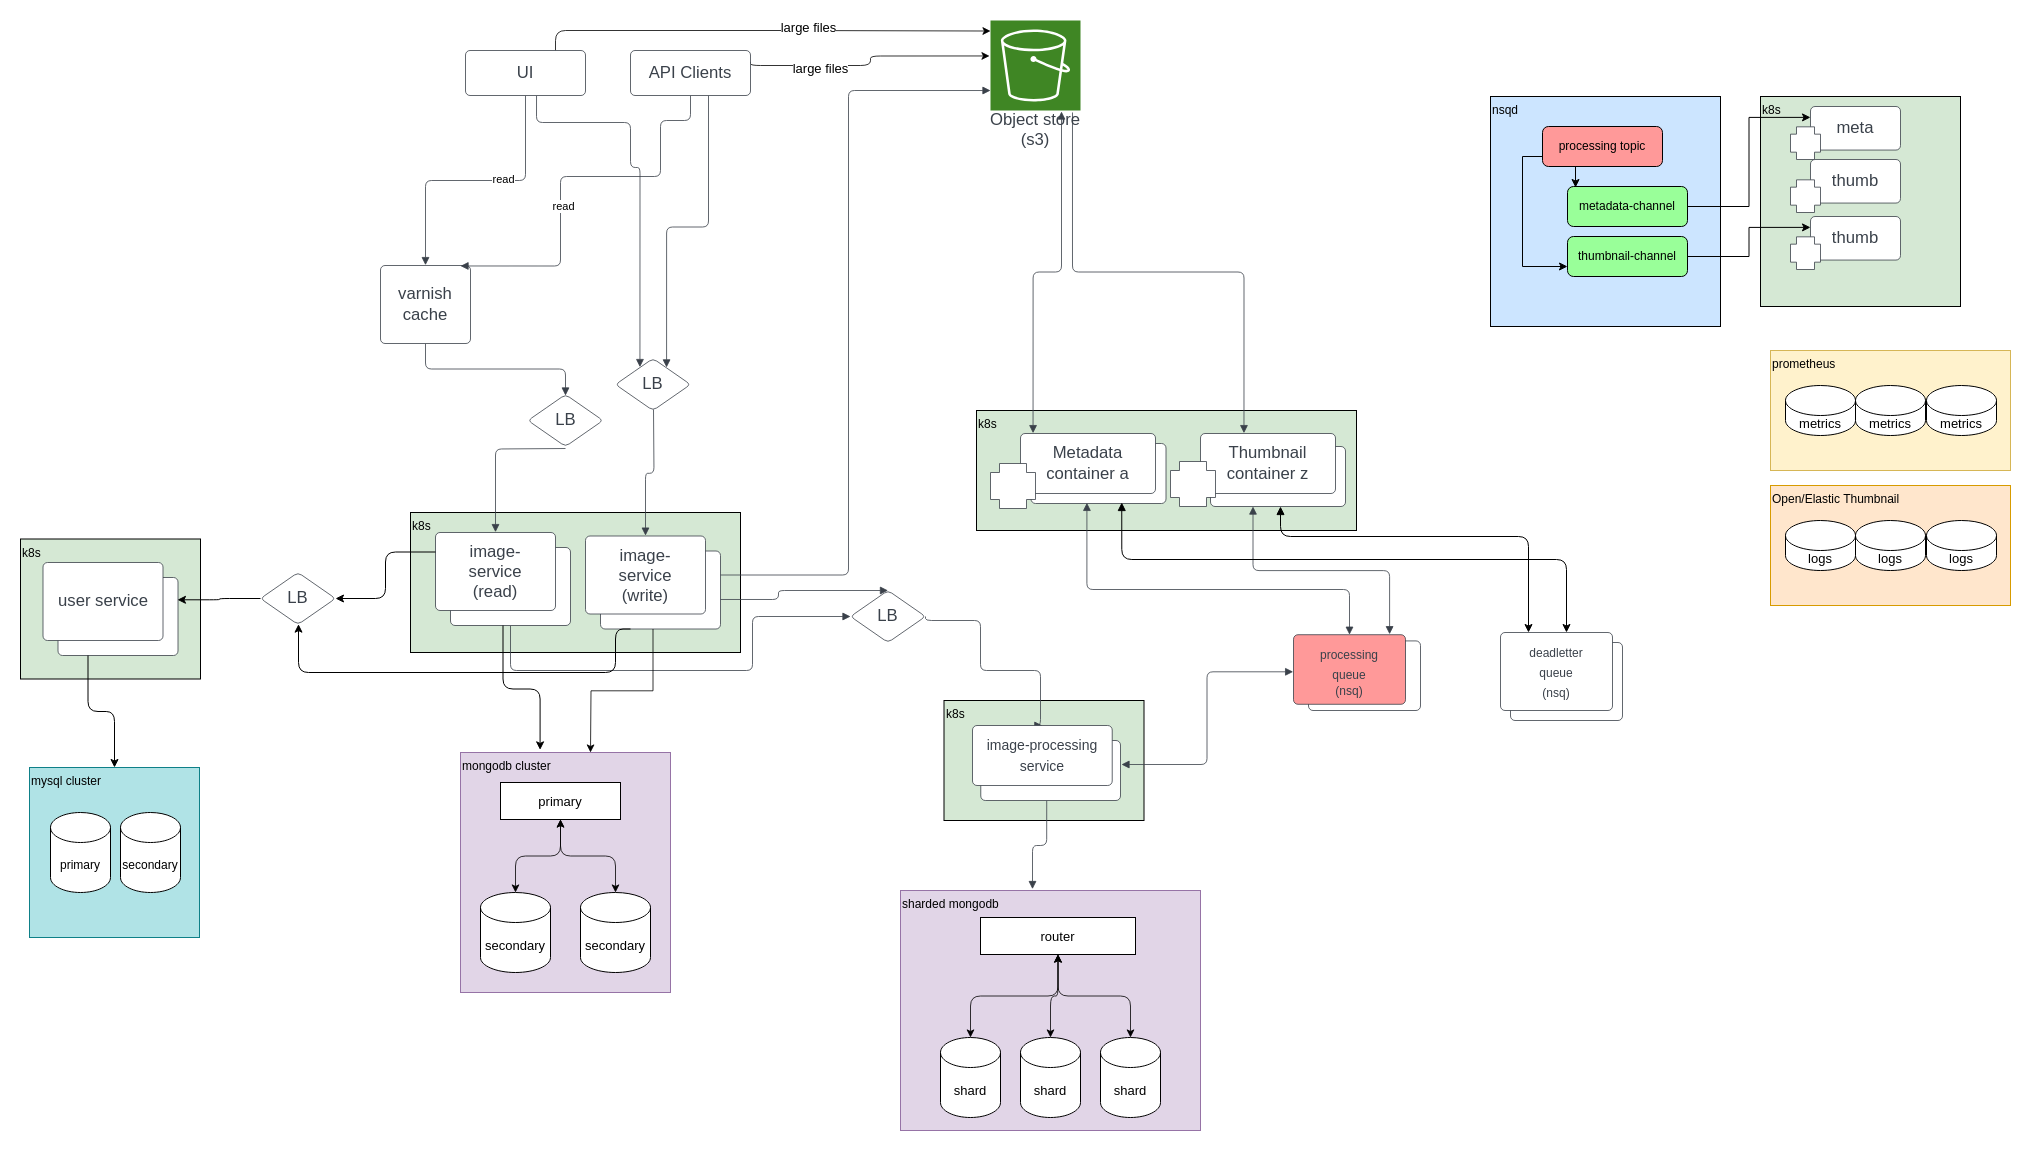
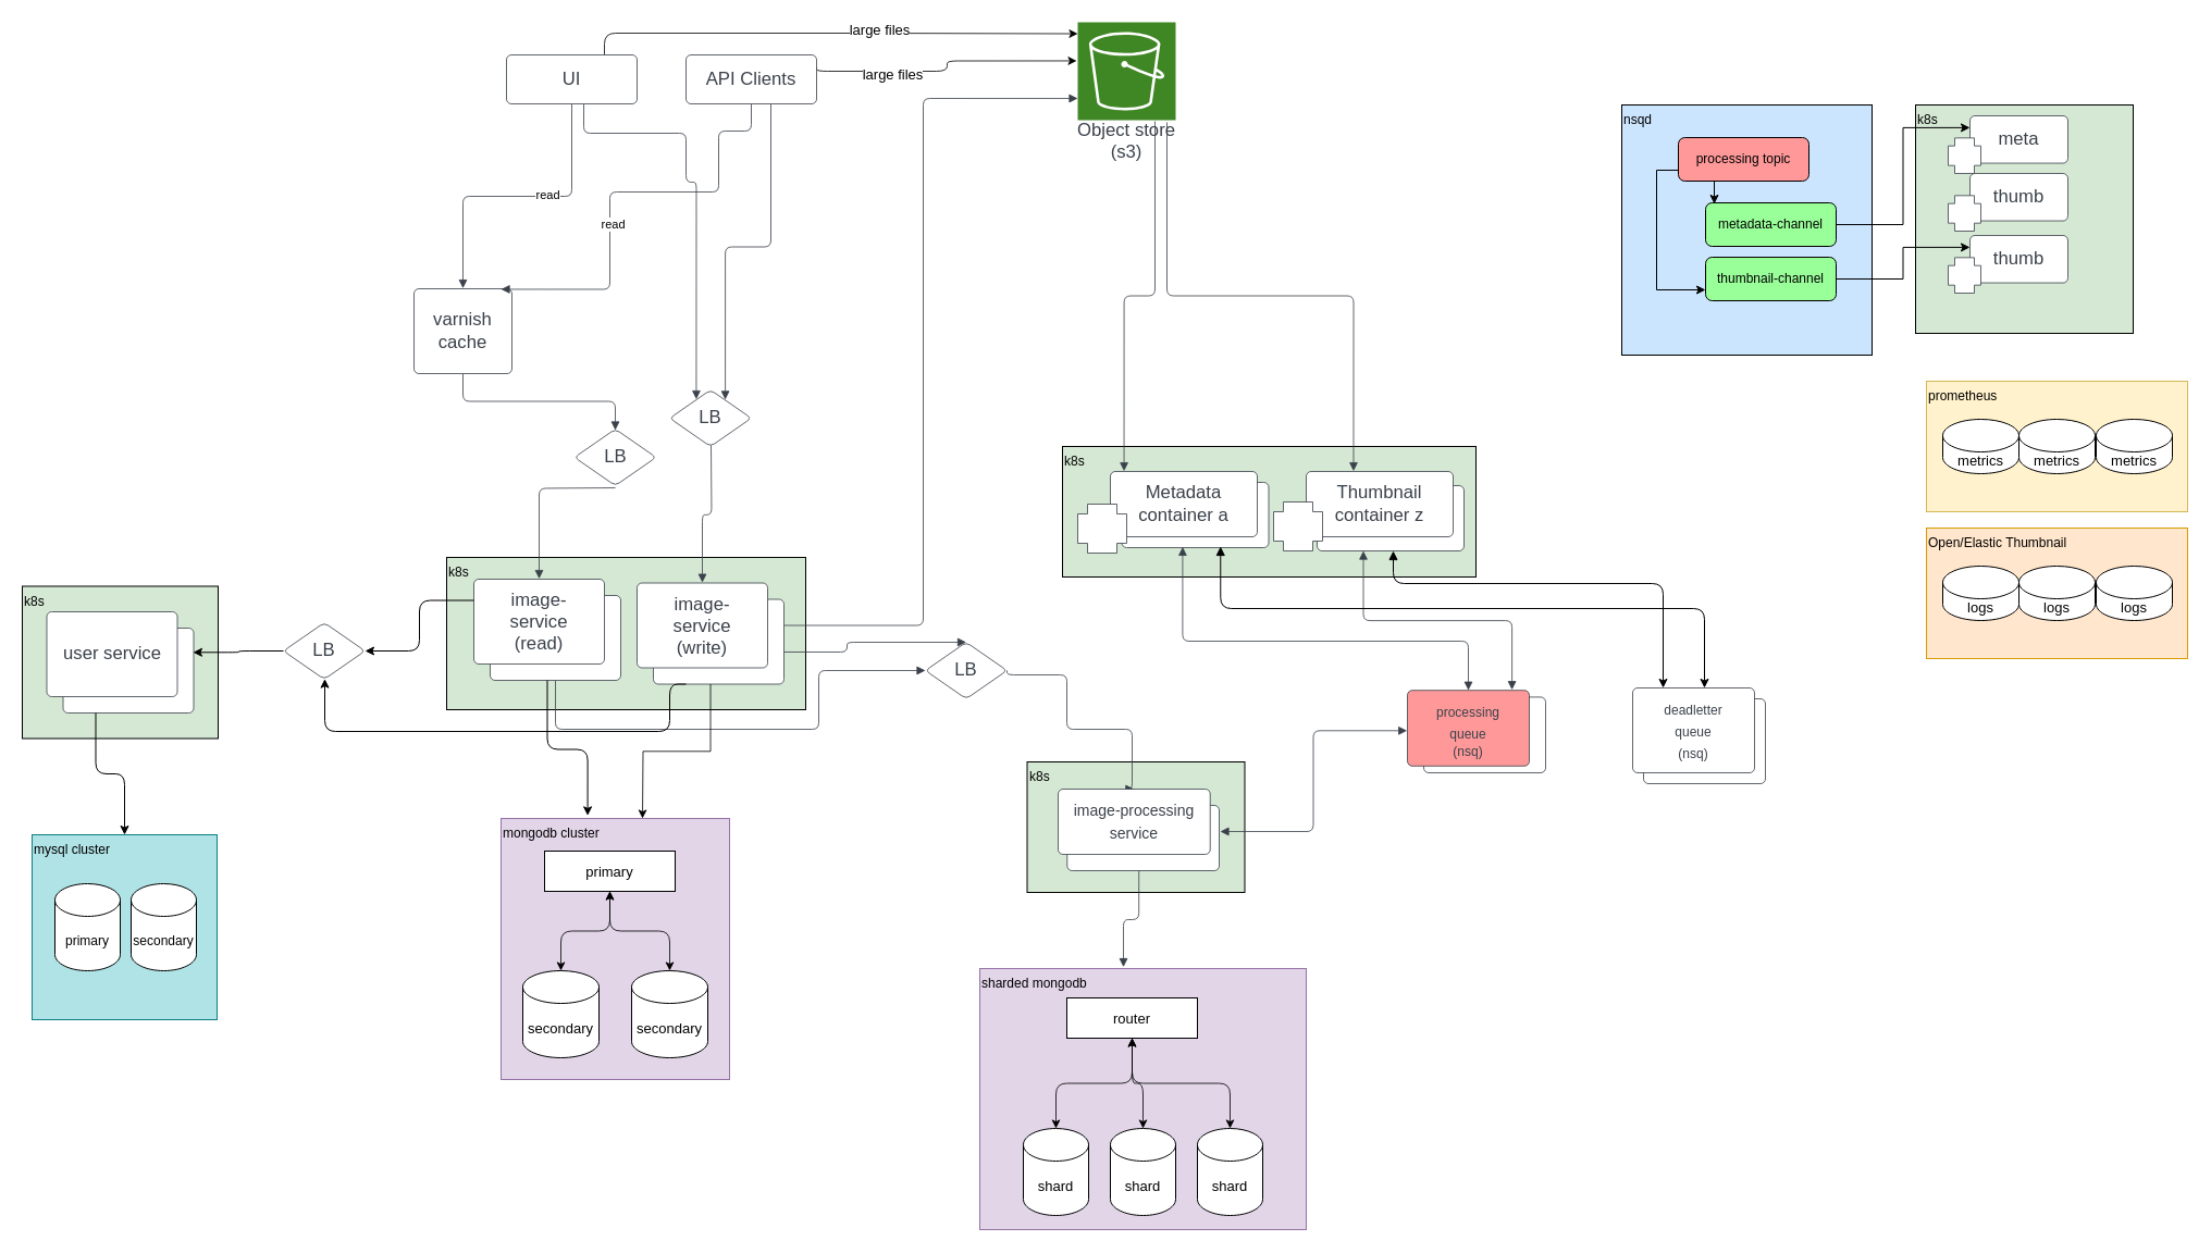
- <mxCell id="25" value="" style="html=1;jettySize=18;whiteSpace=wrap;fontSize=13;strokeColor=#3a414a;strokeOpacity=100;strokeWidth=0.8;rounded=1;arcSize=12;edgeStyle=orthogonalEdgeStyle;startArrow=block;startFill=1;endArrow=block;exitX=0.093;exitY=-0.006;exitPerimeter=0;lucidId=gS-AWBN6CLWu;entryX=0.789;entryY=1.011;entryDx=0;entryDy=0;entryPerimeter=0;" parent="1" source="30" target="23" edge="1"><mxGeometry width="100" height="100" relative="1" as="geometry"><Array as="points" /><mxPoint x="1110" y="310" as="targetPoint" /></mxGeometry></mxCell>
+ <mxCell id="25" value="" style="html=1;jettySize=18;whiteSpace=wrap;fontSize=13;strokeColor=#3a414a;strokeOpacity=100;strokeWidth=0.8;rounded=1;arcSize=12;edgeStyle=orthogonalEdgeStyle;startArrow=block;startFill=1;endArrow=none;exitX=0.093;exitY=-0.006;exitPerimeter=0;lucidId=gS-AWBN6CLWu;entryX=0.789;entryY=1.011;entryDx=0;entryDy=0;entryPerimeter=0;" parent="1" source="30" target="23" edge="1"><mxGeometry width="100" height="100" relative="1" as="geometry"><Array as="points" /><mxPoint x="1110" y="310" as="targetPoint" /></mxGeometry></mxCell>
- <mxCell id="89" value="router" style="rounded=0;whiteSpace=wrap;html=1;fontSize=13;" parent="87" vertex="1"><mxGeometry x="80" y="27" width="155" height="37" as="geometry" /></mxCell>
+ <mxCell id="89" value="router" style="rounded=0;whiteSpace=wrap;html=1;fontSize=13;" parent="87" vertex="1"><mxGeometry x="80" y="27" width="120" height="37" as="geometry" /></mxCell>
